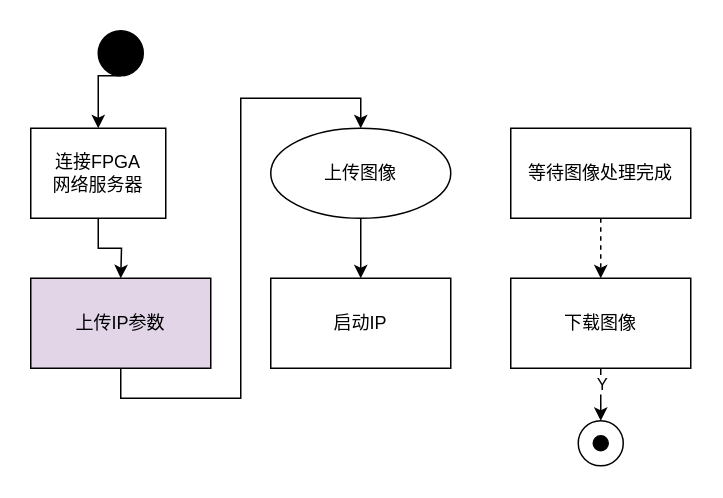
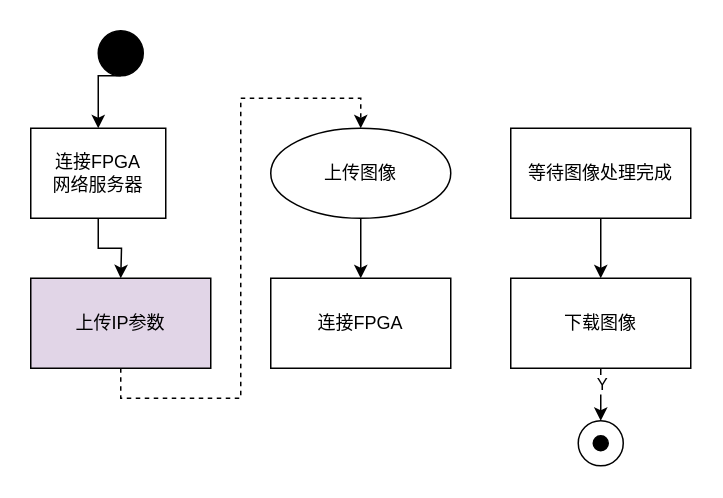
- <mxCell id="11" style="edgeStyle=orthogonalEdgeStyle;rounded=0;orthogonalLoop=1;jettySize=auto;html=1;exitX=0.5;exitY=1;exitDx=0;exitDy=0;entryX=0.5;entryY=0;entryDx=0;entryDy=0;dashed=1;" edge="1" parent="1" source="12" target="13"><mxGeometry relative="1" as="geometry" /></mxCell>
+ <mxCell id="11" style="edgeStyle=orthogonalEdgeStyle;rounded=0;orthogonalLoop=1;jettySize=auto;html=1;exitX=0.5;exitY=1;exitDx=0;exitDy=0;entryX=0.5;entryY=0;entryDx=0;entryDy=0;" edge="1" parent="1" source="12" target="13"><mxGeometry relative="1" as="geometry" /></mxCell>
- <mxCell id="6" style="edgeStyle=orthogonalEdgeStyle;rounded=0;orthogonalLoop=1;jettySize=auto;html=1;exitX=0.5;exitY=1;exitDx=0;exitDy=0;entryX=0.5;entryY=0;entryDx=0;entryDy=0;" edge="1" parent="1" source="7" target="8"><mxGeometry relative="1" as="geometry" /></mxCell>
+ <mxCell id="6" style="edgeStyle=orthogonalEdgeStyle;rounded=0;orthogonalLoop=1;jettySize=auto;html=1;exitX=0.5;exitY=1;exitDx=0;exitDy=0;entryX=0.5;entryY=0;entryDx=0;entryDy=0;dashed=1;" edge="1" parent="1" source="7" target="8"><mxGeometry relative="1" as="geometry" /></mxCell>
- <mxCell id="10" value="启动IP" style="rounded=0;whiteSpace=wrap;html=1;" vertex="1" parent="1"><mxGeometry x="180" y="185" width="120" height="60" as="geometry" /></mxCell>
+ <mxCell id="10" value="连接FPGA" style="rounded=0;whiteSpace=wrap;html=1;" vertex="1" parent="1"><mxGeometry x="180" y="185" width="120" height="60" as="geometry" /></mxCell>
